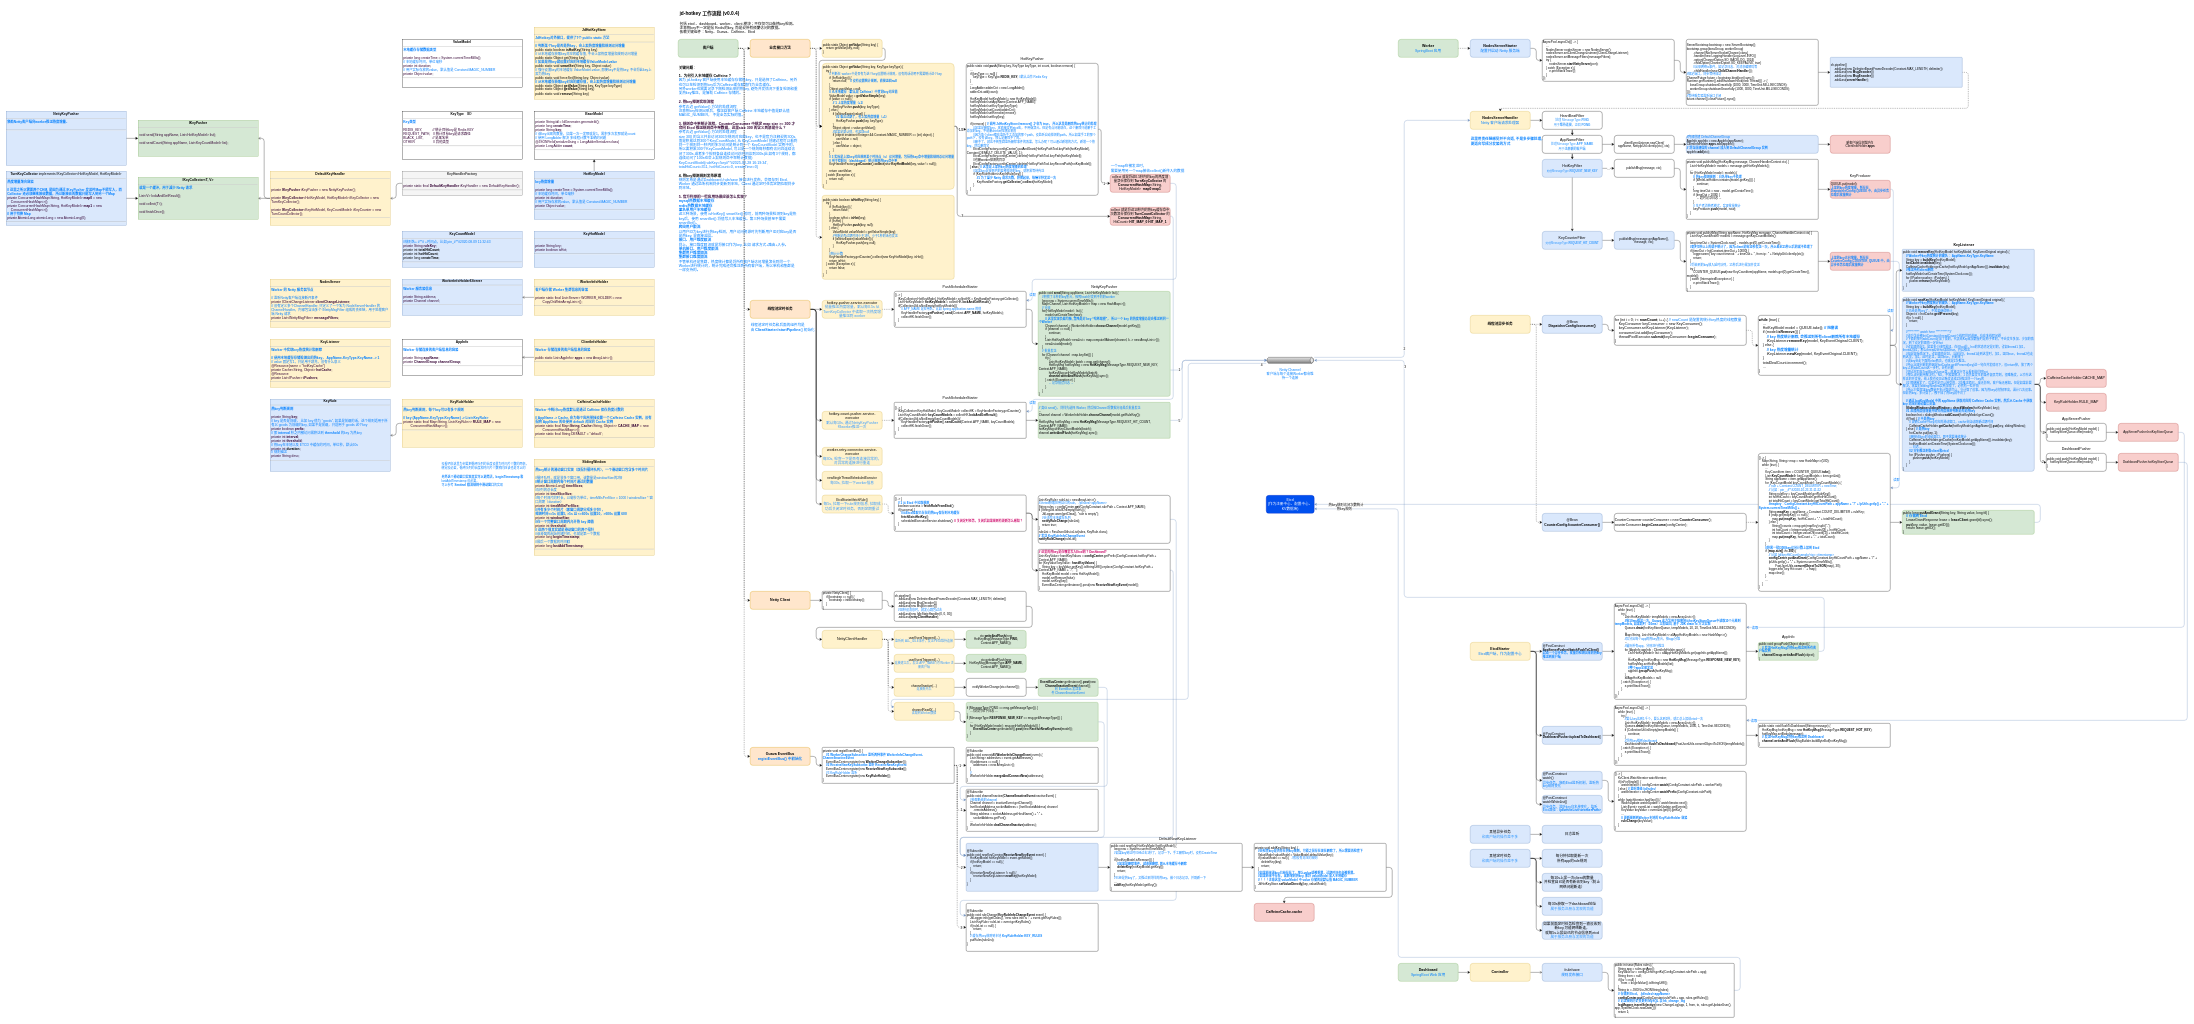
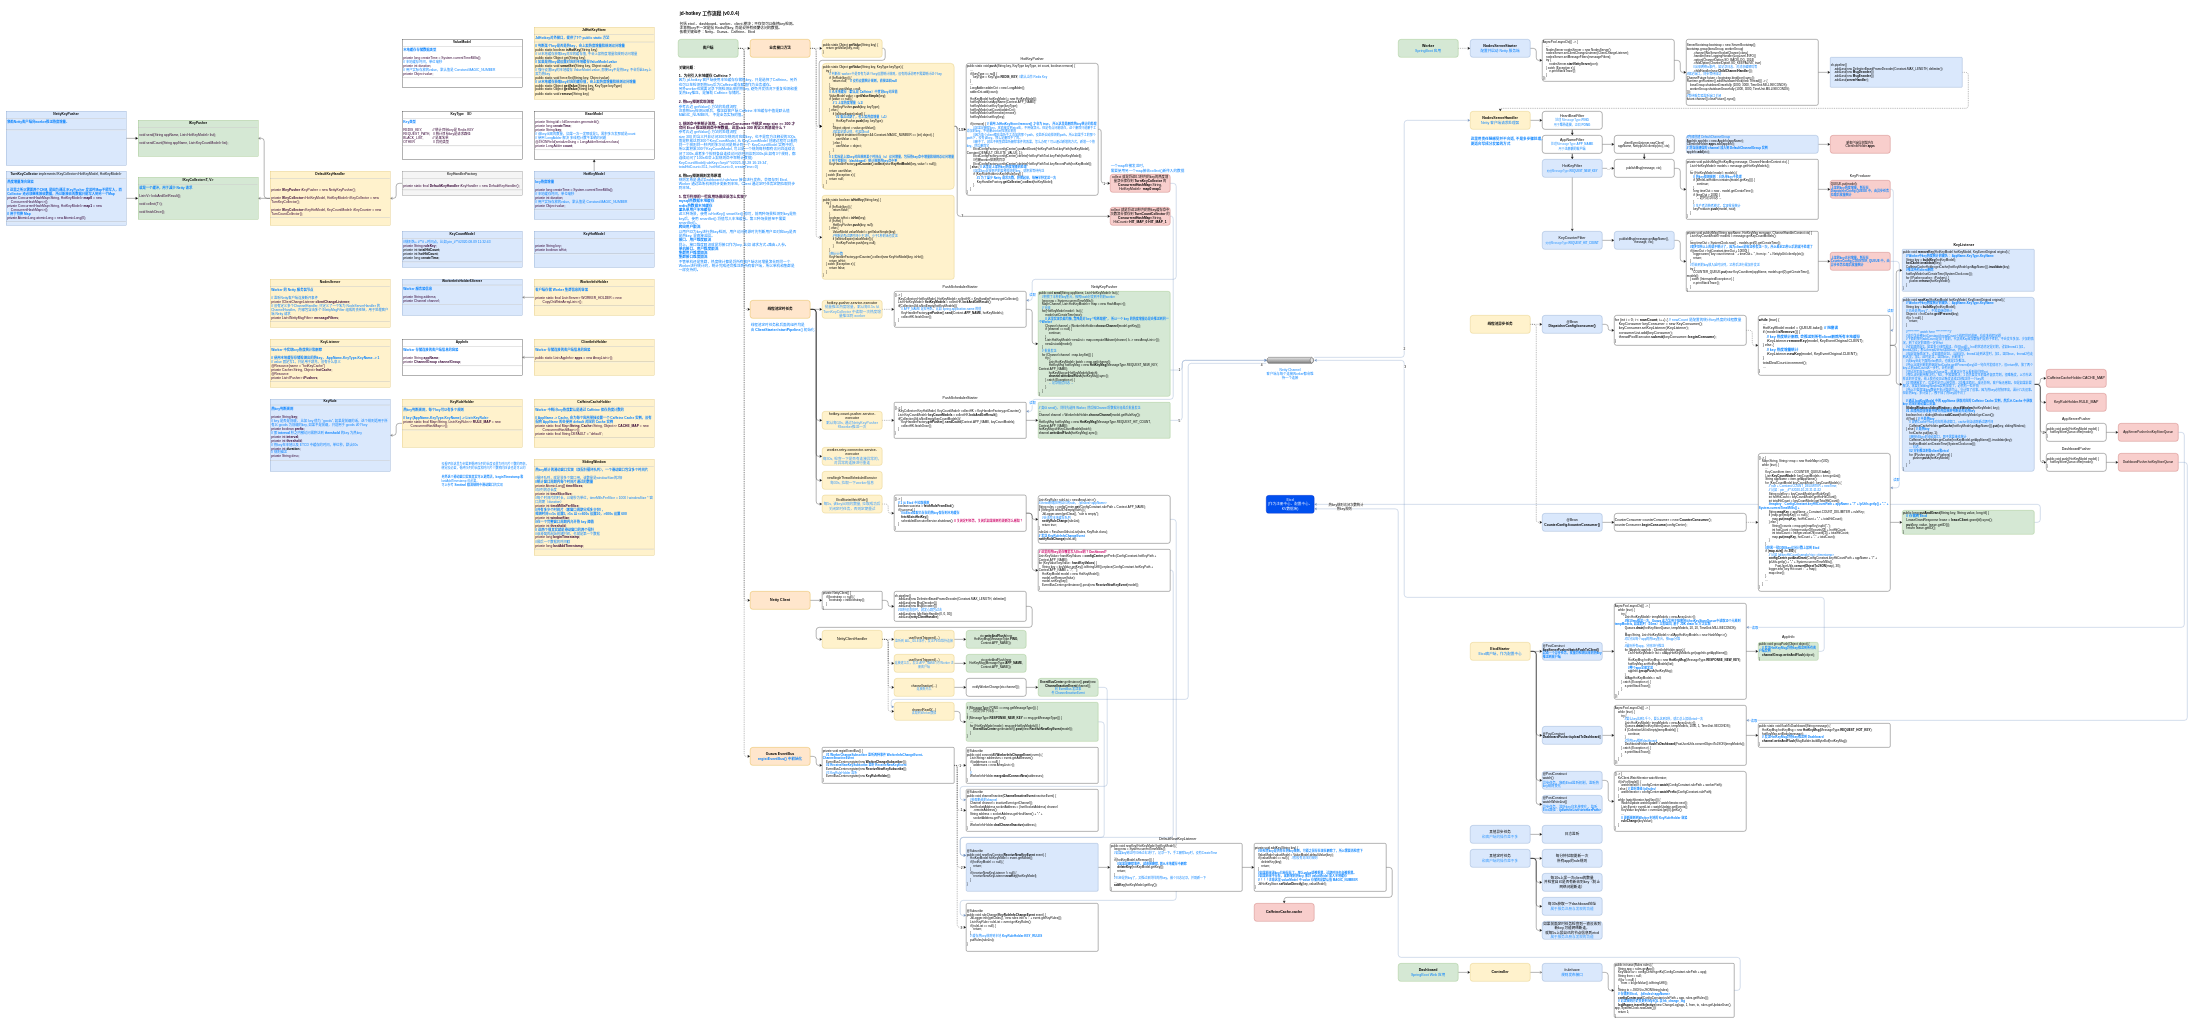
- <mxCell id="124" value="" style="edgeStyle=orthogonalEdgeStyle;rounded=1;orthogonalLoop=1;jettySize=auto;html=1;fontSize=10;" edge="1" parent="1" source="125" target="127"><mxGeometry relative="1" as="geometry" /></mxCell>
+ <mxCell id="124" value="" style="edgeStyle=orthogonalEdgeStyle;rounded=1;orthogonalLoop=1;jettySize=auto;html=1;fontSize=10;" edge="1" parent="1" source="125" target="131"><mxGeometry relative="1" as="geometry" /></mxCell>
- <mxCell id="75" value="&lt;span style=&quot;font-size: 10px;&quot;&gt;EtcdStarter#fetchRule()&lt;br&gt;&lt;/span&gt;&lt;font color=&quot;#3399ff&quot;&gt;每5s, 拉取一下rule规则信息, 拉取成功后关闭定时任务，否则定期重试&lt;/font&gt;" style="rounded=1;whiteSpace=wrap;html=1;fillColor=#fff2cc;strokeColor=#d6b656;" vertex="1" parent="1"><mxGeometry x="2740" y="1649" width="200" height="60" as="geometry" /></mxCell>
+ <mxCell id="75" value="&lt;span style=&quot;font-size: 10px;&quot;&gt;EtcdStarter#fetchRule()&lt;br&gt;&lt;/span&gt;&lt;font color=&quot;#3399ff&quot;&gt;每5s, 该key出现的数量, 拉取成功后关闭定时任务，否则定期重试&lt;/font&gt;" style="rounded=1;whiteSpace=wrap;html=1;fillColor=#fff2cc;strokeColor=#d6b656;" vertex="1" parent="1"><mxGeometry x="2740" y="1649" width="200" height="60" as="geometry" /></mxCell>
